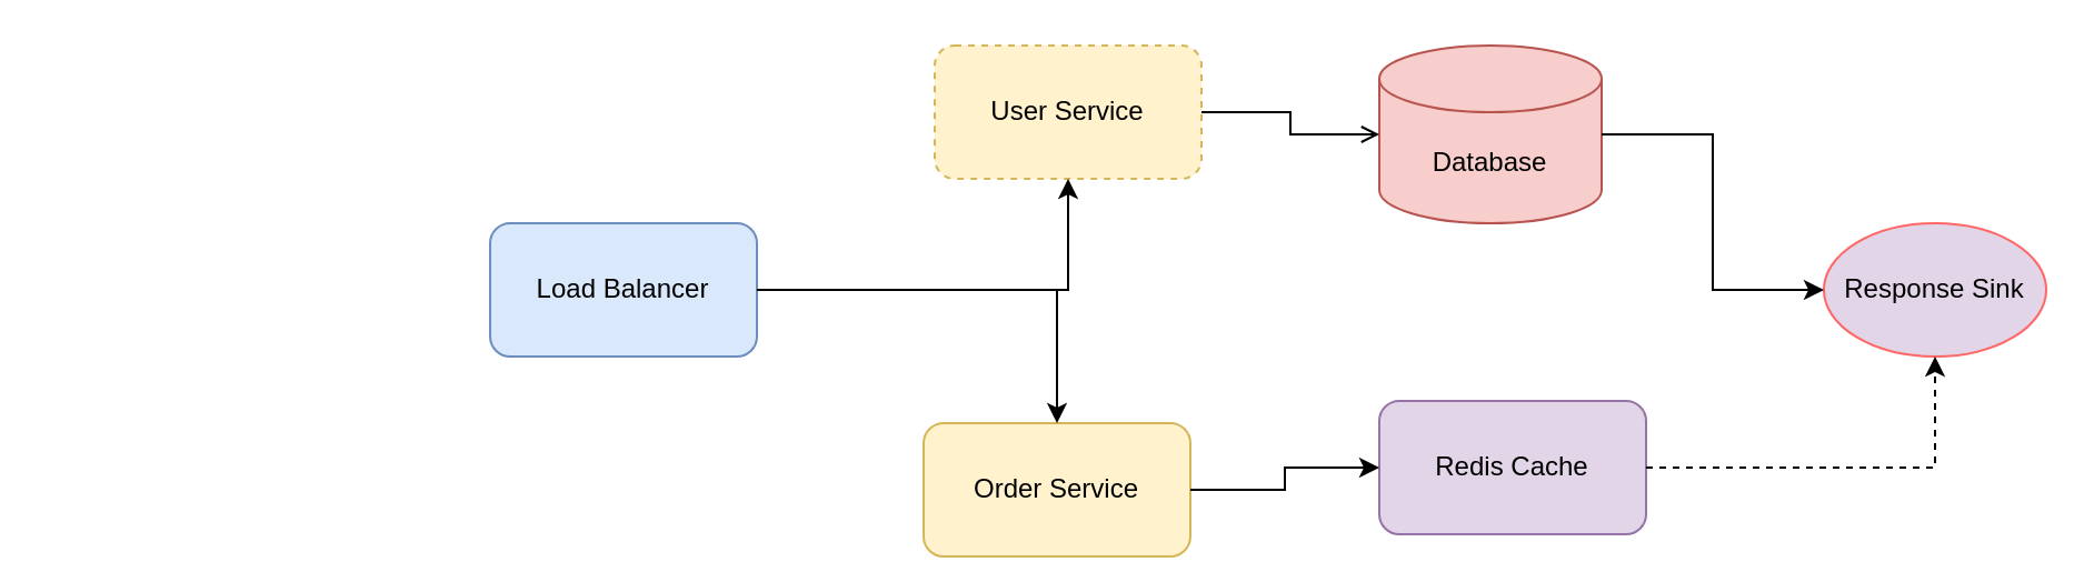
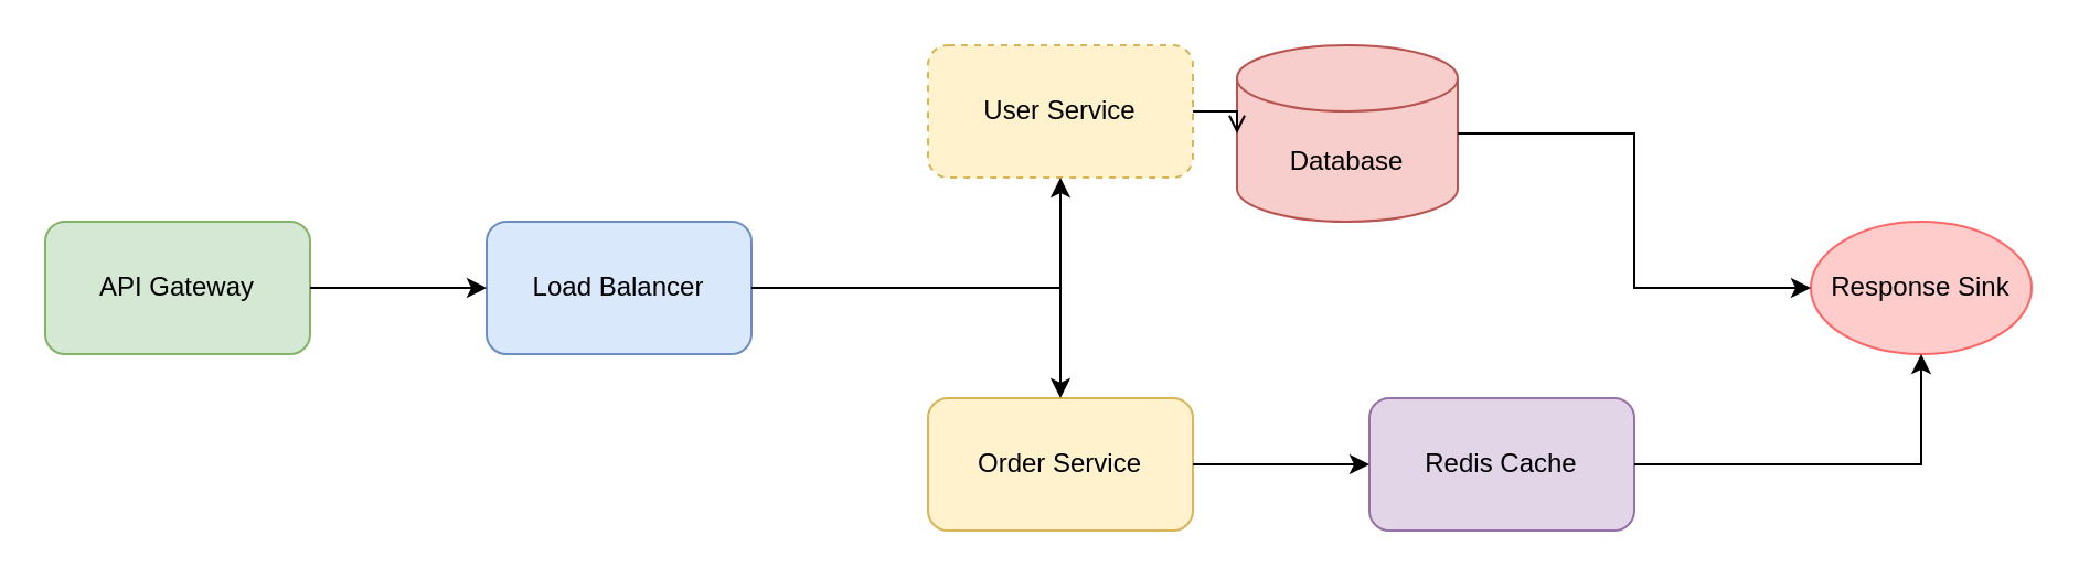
- <mxCell id="6" value="Database" style="shape=cylinder3;whiteSpace=wrap;html=1;boundedLbl=1;backgroundOutline=1;size=15;fillColor=#f8cecc;strokeColor=#b85450;" vertex="1" parent="1"><mxGeometry x="620" y="20" width="100" height="80" as="geometry" /></mxCell>
+ <mxCell id="6" value="Database" style="shape=cylinder3;whiteSpace=wrap;html=1;boundedLbl=1;backgroundOutline=1;size=15;fillColor=#f8cecc;strokeColor=#b85450;" vertex="1" parent="1"><mxGeometry x="560" y="20" width="100" height="80" as="geometry" /></mxCell>
+ <mxCell id="2" value="API Gateway" style="rounded=1;whiteSpace=wrap;html=1;fillColor=#d5e8d4;strokeColor=#82b366;" vertex="1" parent="1"><mxGeometry x="20" y="100" width="120" height="60" as="geometry" /></mxCell>
+ <mxCell id="9" style="edgeStyle=orthogonalEdgeStyle;rounded=0;orthogonalLoop=1;jettySize=auto;html=1;" edge="1" parent="1" source="2" target="3"><mxGeometry relative="1" as="geometry" /></mxCell>
- <mxCell id="8" value="Response Sink" style="ellipse;whiteSpace=wrap;html=1;fillColor=#e1d5e7;strokeColor=#ff6666;" vertex="1" parent="1"><mxGeometry x="820" y="100" width="100" height="60" as="geometry" /></mxCell>
+ <mxCell id="8" value="Response Sink" style="ellipse;whiteSpace=wrap;html=1;fillColor=#ffcccc;strokeColor=#ff6666;" vertex="1" parent="1"><mxGeometry x="820" y="100" width="100" height="60" as="geometry" /></mxCell>
- <mxCell id="15" style="edgeStyle=orthogonalEdgeStyle;rounded=0;orthogonalLoop=1;jettySize=auto;html=1;dashed=1;" edge="1" parent="1" source="7" target="8"><mxGeometry relative="1" as="geometry" /></mxCell>
+ <mxCell id="15" style="edgeStyle=orthogonalEdgeStyle;rounded=0;orthogonalLoop=1;jettySize=auto;html=1;" edge="1" parent="1" source="7" target="8"><mxGeometry relative="1" as="geometry" /></mxCell>
- <mxCell id="5" value="Order Service" style="rounded=1;whiteSpace=wrap;html=1;fillColor=#fff2cc;strokeColor=#d6b656;" vertex="1" parent="1"><mxGeometry x="415" y="190" width="120" height="60" as="geometry" /></mxCell>
+ <mxCell id="5" value="Order Service" style="rounded=1;whiteSpace=wrap;html=1;fillColor=#fff2cc;strokeColor=#d6b656;" vertex="1" parent="1"><mxGeometry x="420" y="180" width="120" height="60" as="geometry" /></mxCell>
